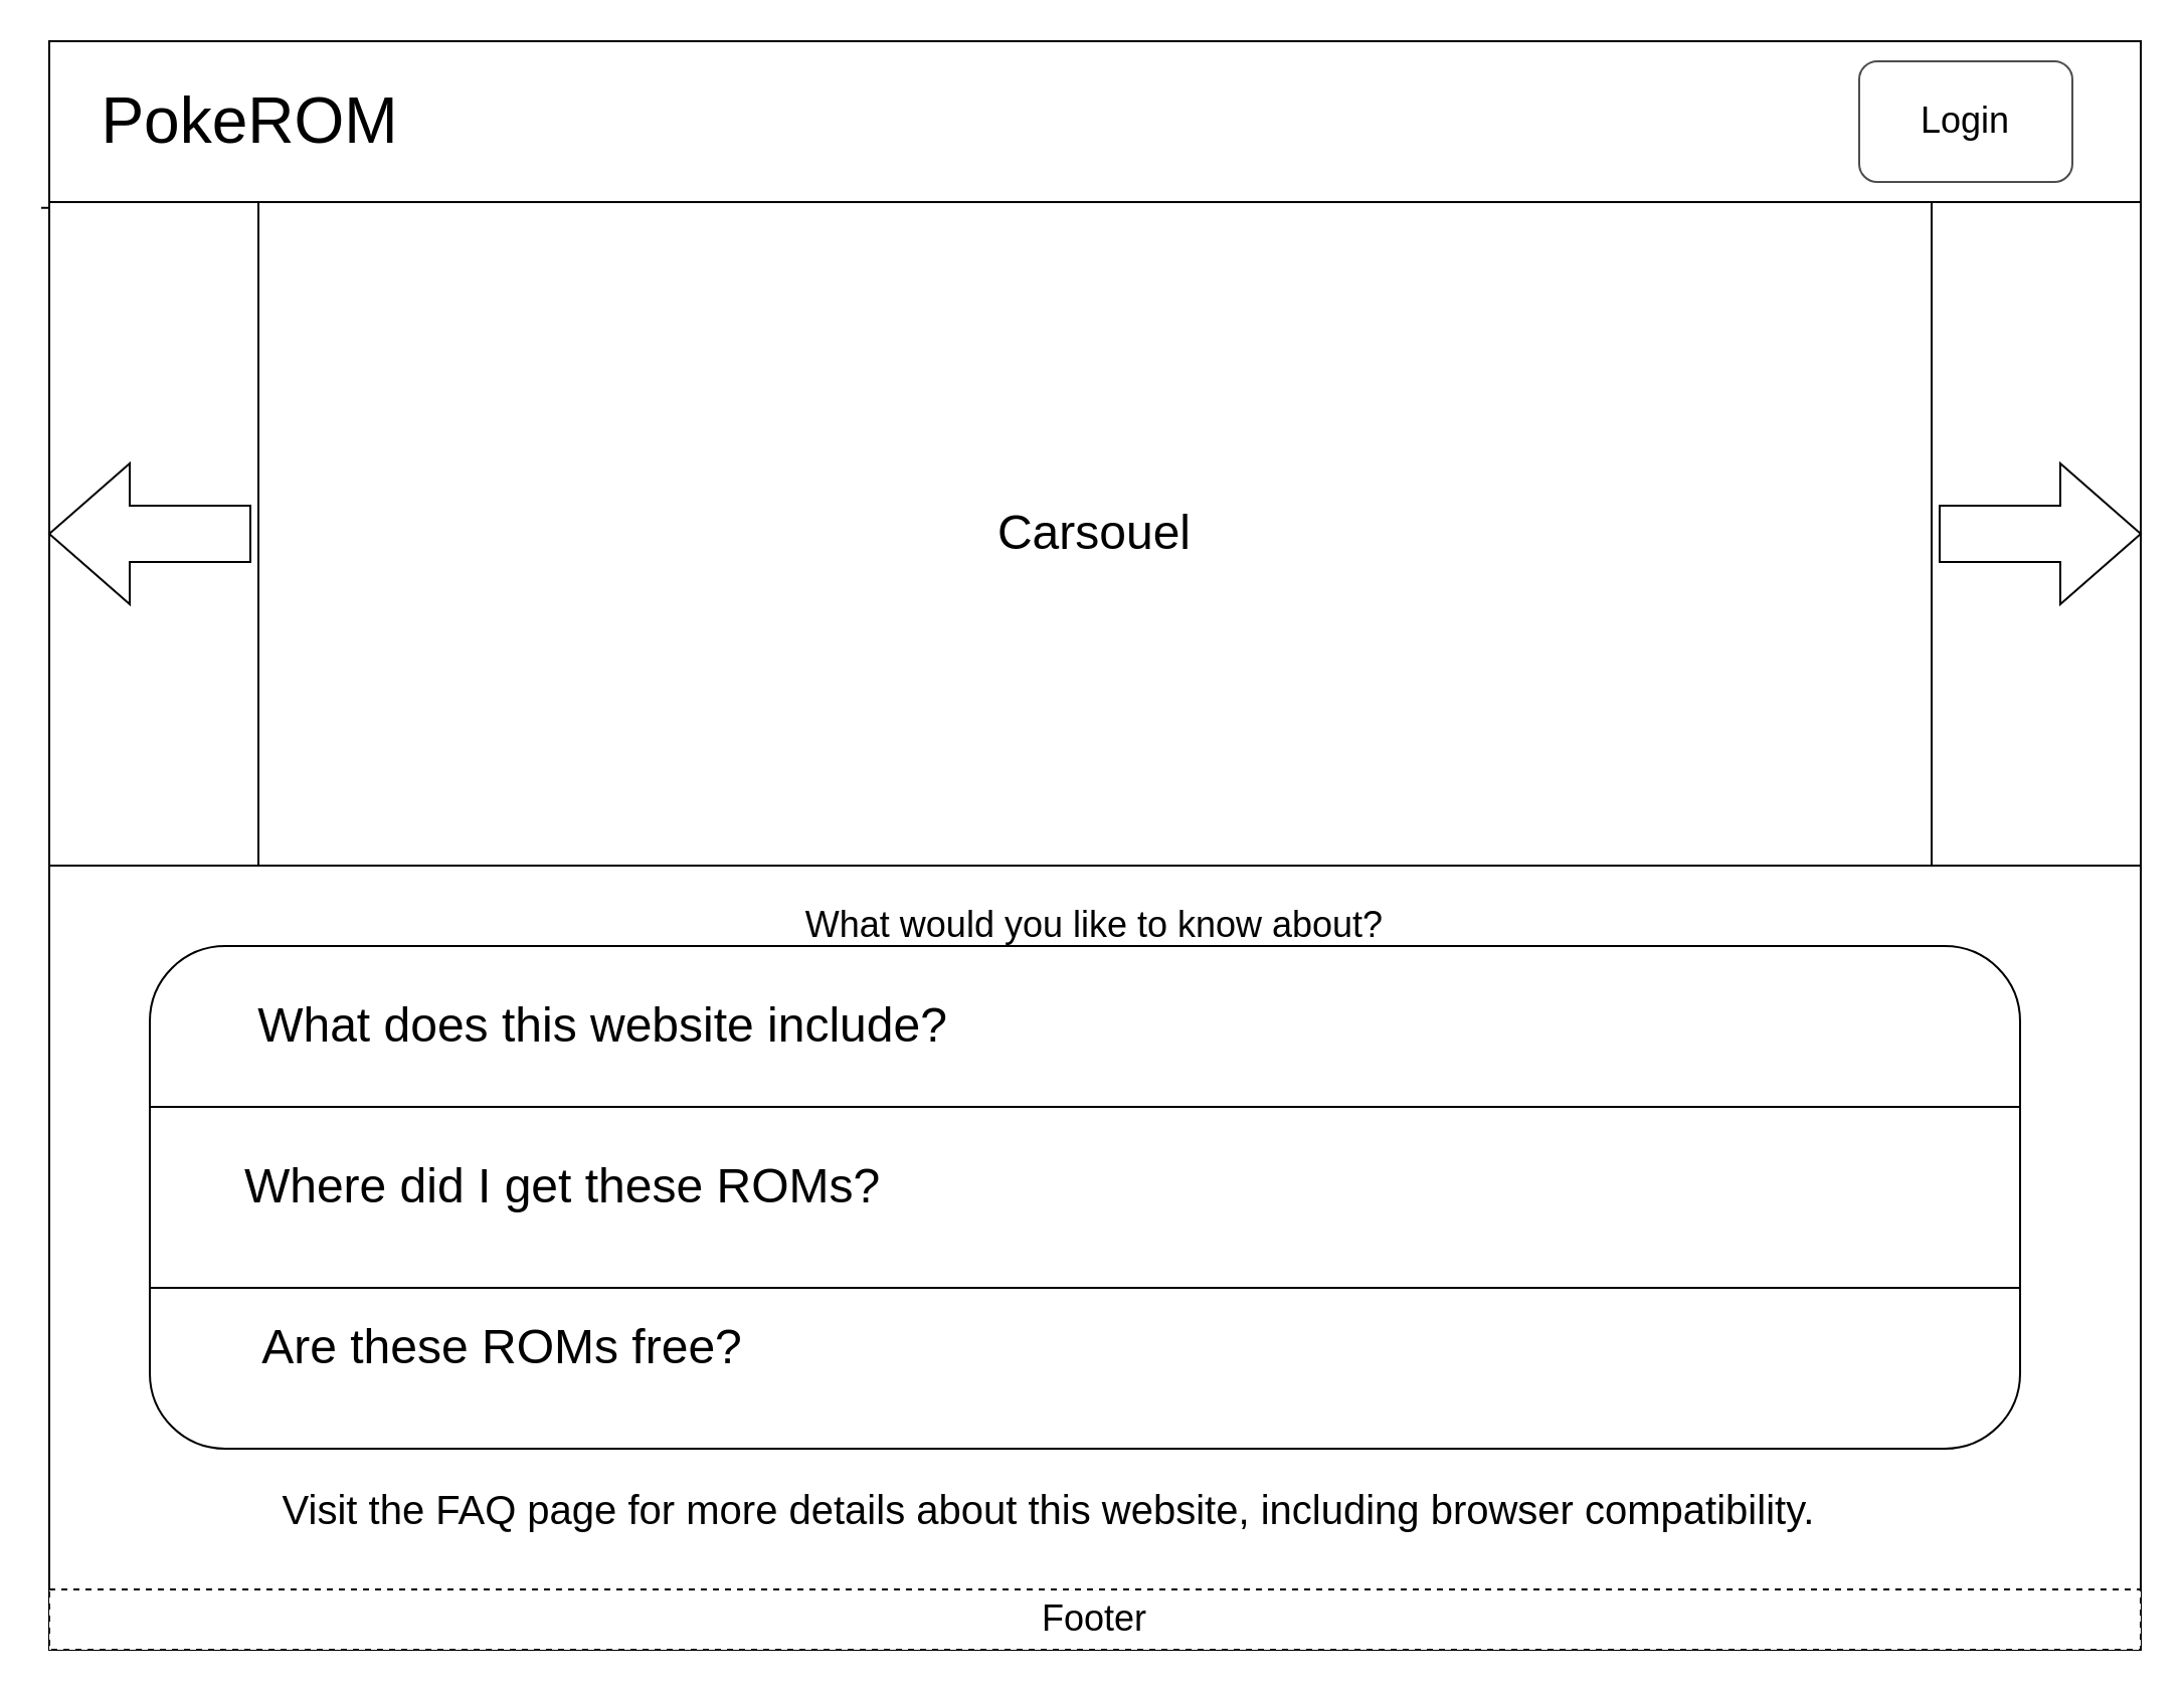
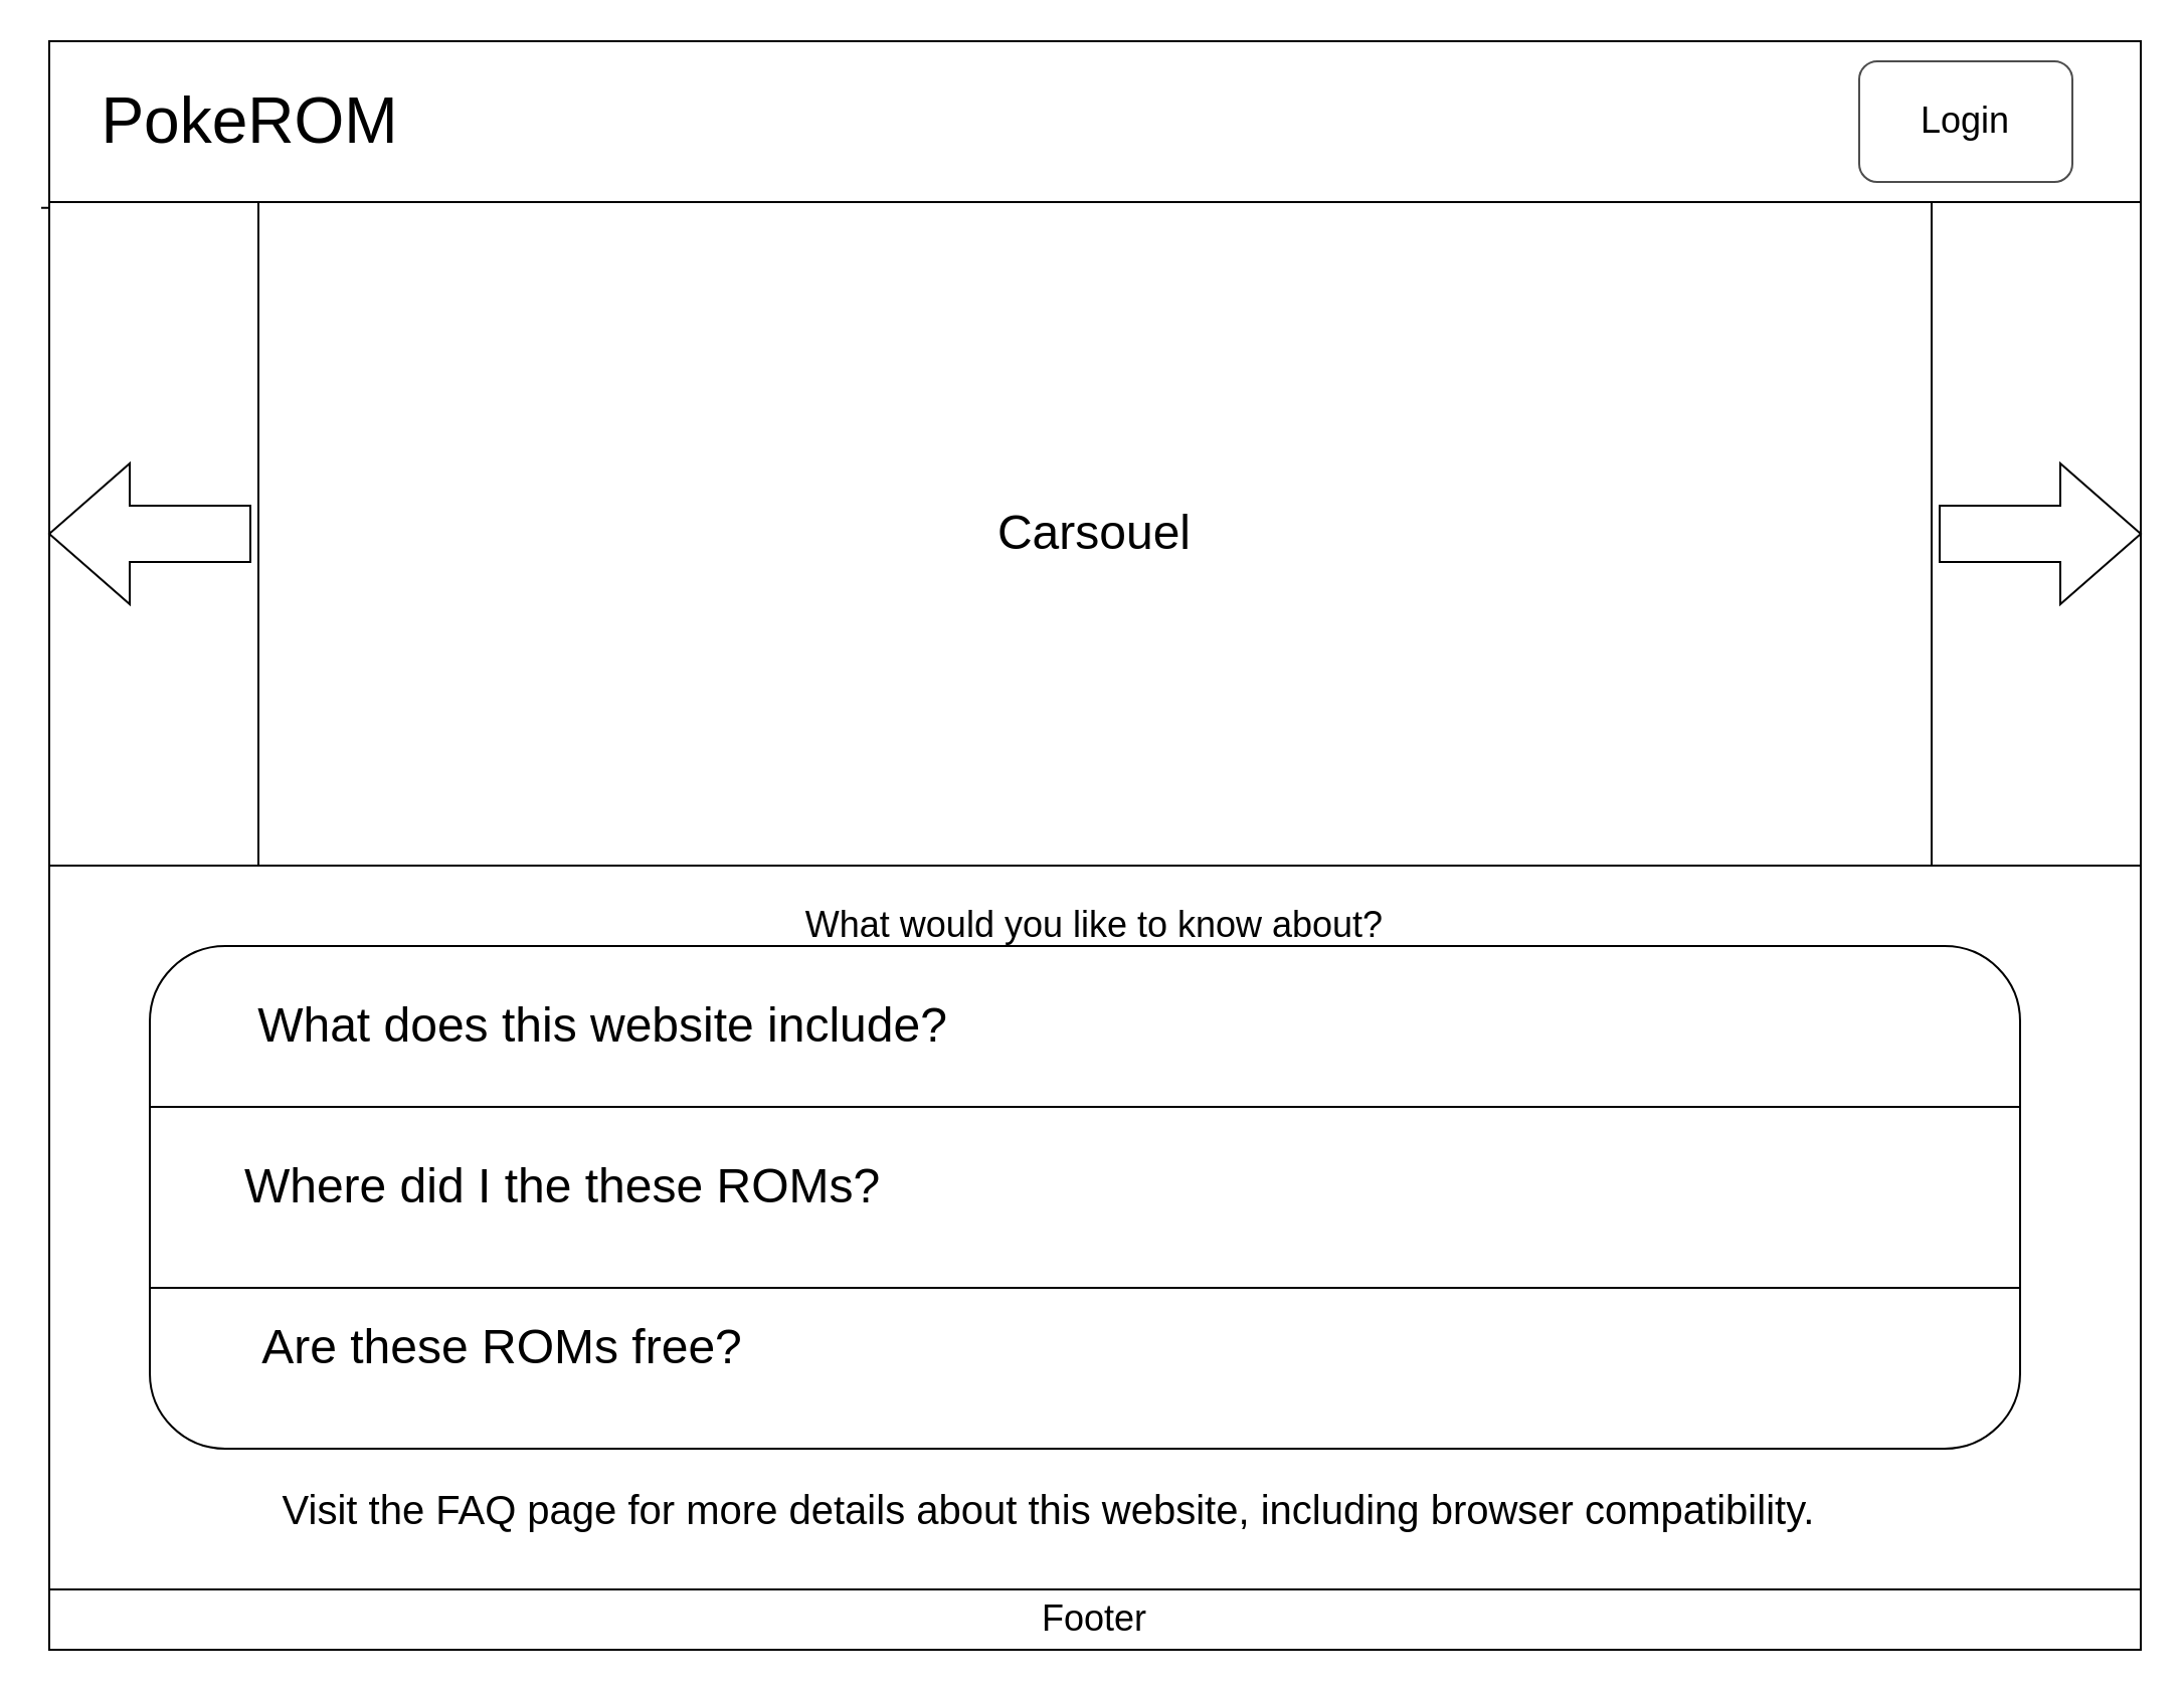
- <mxCell id="12" value="&lt;span style=&quot;font-weight: normal&quot;&gt;Where did I get these ROMs?&lt;/span&gt;" style="text;strokeColor=none;fillColor=none;html=1;fontSize=24;fontStyle=1;verticalAlign=middle;align=center;" parent="1" vertex="1"><mxGeometry x="104" y="570" width="350" height="40" as="geometry" /></mxCell>
+ <mxCell id="12" value="&lt;span style=&quot;font-weight: normal&quot;&gt;Where did I the these ROMs?&lt;/span&gt;" style="text;strokeColor=none;fillColor=none;html=1;fontSize=24;fontStyle=1;verticalAlign=middle;align=center;" parent="1" vertex="1"><mxGeometry x="104" y="570" width="350" height="40" as="geometry" /></mxCell>
- <mxCell id="16" value="&lt;font style=&quot;font-size: 18px&quot;&gt;Footer&lt;/font&gt;" style="rounded=0;whiteSpace=wrap;html=1;fillColor=#FFFFFF;dashed=1;" parent="1" vertex="1"><mxGeometry x="24" y="790" width="1040" height="30" as="geometry" /></mxCell>
+ <mxCell id="16" value="&lt;font style=&quot;font-size: 18px&quot;&gt;Footer&lt;/font&gt;" style="rounded=0;whiteSpace=wrap;html=1;fillColor=#FFFFFF;" parent="1" vertex="1"><mxGeometry x="24" y="790" width="1040" height="30" as="geometry" /></mxCell>
